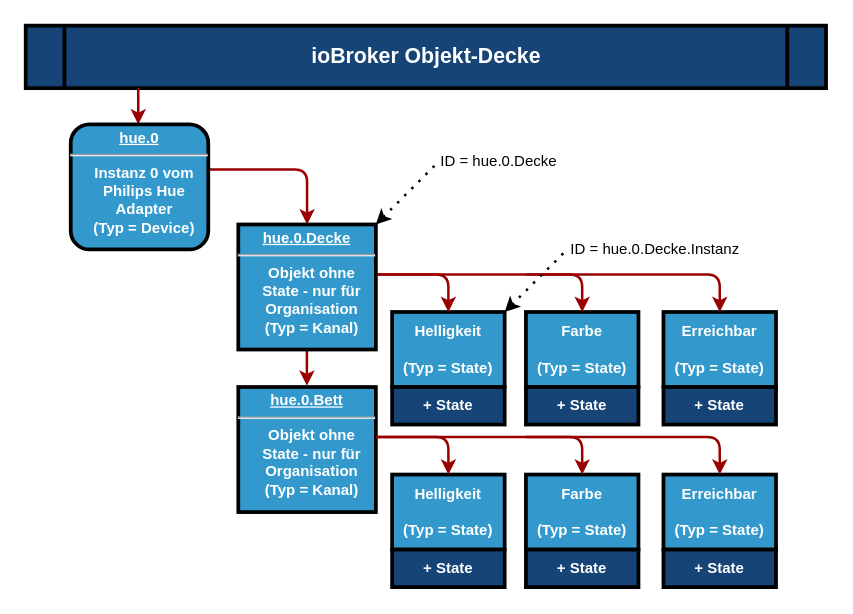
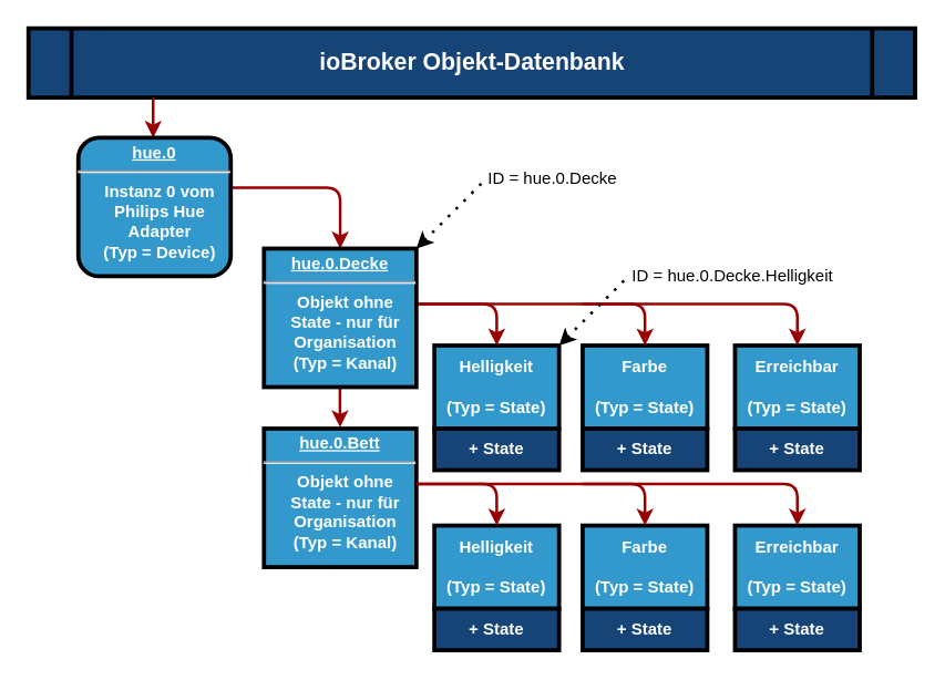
- <mxCell id="3" value="ioBroker Objekt-Decke" style="shape=process;whiteSpace=wrap;align=center;verticalAlign=middle;size=0.048;fontStyle=1;strokeWidth=3;fillColor=#164477;fontColor=#FFFFFF;fontSize=17;" parent="1" vertex="1"><mxGeometry x="20" y="20" width="640" height="50" as="geometry" /></mxCell>
+ <mxCell id="3" value="ioBroker Objekt-Datenbank" style="shape=process;whiteSpace=wrap;align=center;verticalAlign=middle;size=0.048;fontStyle=1;strokeWidth=3;fillColor=#164477;fontColor=#FFFFFF;fontSize=17;" parent="1" vertex="1"><mxGeometry x="20" y="20" width="640" height="50" as="geometry" /></mxCell>
- <mxCell id="30" value="&lt;font color=&quot;#000000&quot;&gt;&lt;span&gt;ID = hue.0.Decke.Instanz&lt;/span&gt;&lt;/font&gt;" style="text;html=1;strokeColor=none;fillColor=none;align=left;verticalAlign=middle;whiteSpace=wrap;rounded=0;fontColor=#FFFFFF;" vertex="1" parent="1"><mxGeometry x="454" y="189" width="176" height="20" as="geometry" /></mxCell>
+ <mxCell id="30" value="&lt;font color=&quot;#000000&quot;&gt;&lt;span&gt;ID = hue.0.Decke.Helligkeit&lt;/span&gt;&lt;/font&gt;" style="text;html=1;strokeColor=none;fillColor=none;align=left;verticalAlign=middle;whiteSpace=wrap;rounded=0;fontColor=#FFFFFF;" vertex="1" parent="1"><mxGeometry x="454" y="189" width="176" height="20" as="geometry" /></mxCell>
